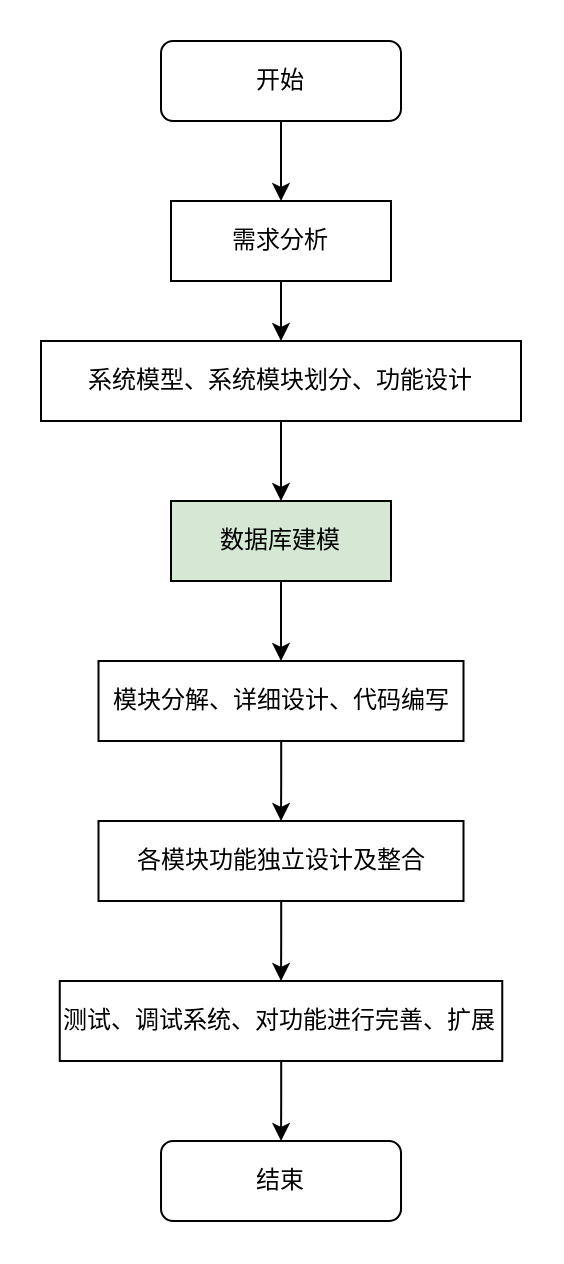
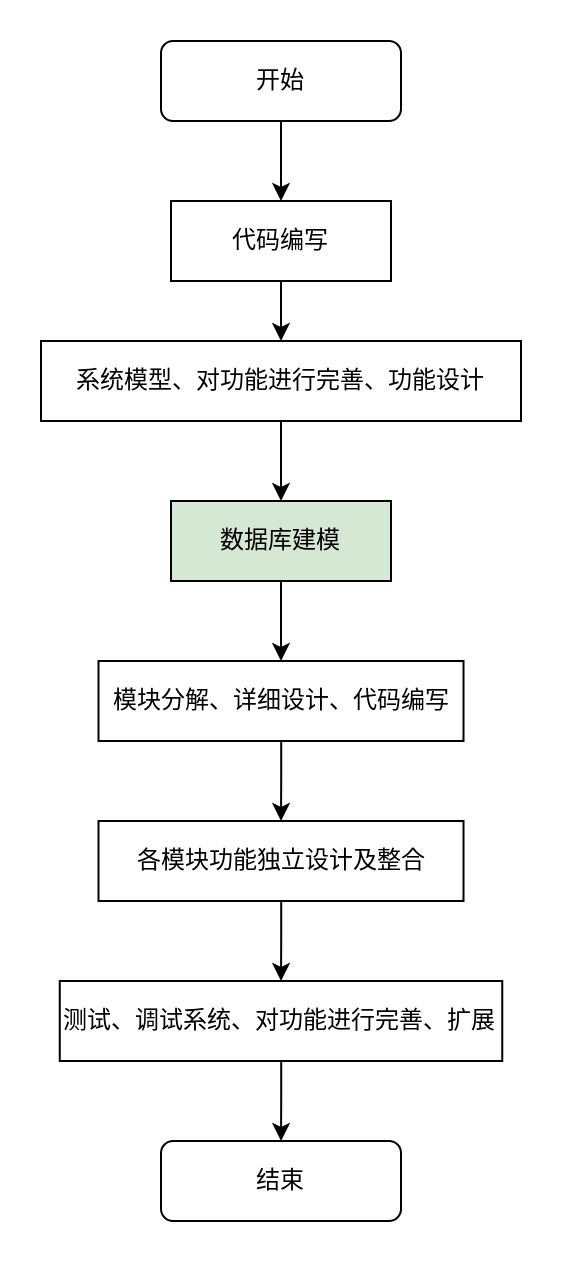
- <mxCell id="5" value="需求分析" style="rounded=0;whiteSpace=wrap;html=1;" vertex="1" parent="1"><mxGeometry x="85" y="100" width="110" height="40" as="geometry" /></mxCell>
+ <mxCell id="5" value="代码编写" style="rounded=0;whiteSpace=wrap;html=1;" vertex="1" parent="1"><mxGeometry x="85" y="100" width="110" height="40" as="geometry" /></mxCell>
- <mxCell id="7" value="系统模型、系统模块划分、功能设计" style="rounded=0;whiteSpace=wrap;html=1;" vertex="1" parent="1"><mxGeometry x="20" y="170" width="240" height="40" as="geometry" /></mxCell>
+ <mxCell id="7" value="系统模型、对功能进行完善、功能设计" style="rounded=0;whiteSpace=wrap;html=1;" vertex="1" parent="1"><mxGeometry x="20" y="170" width="240" height="40" as="geometry" /></mxCell>
